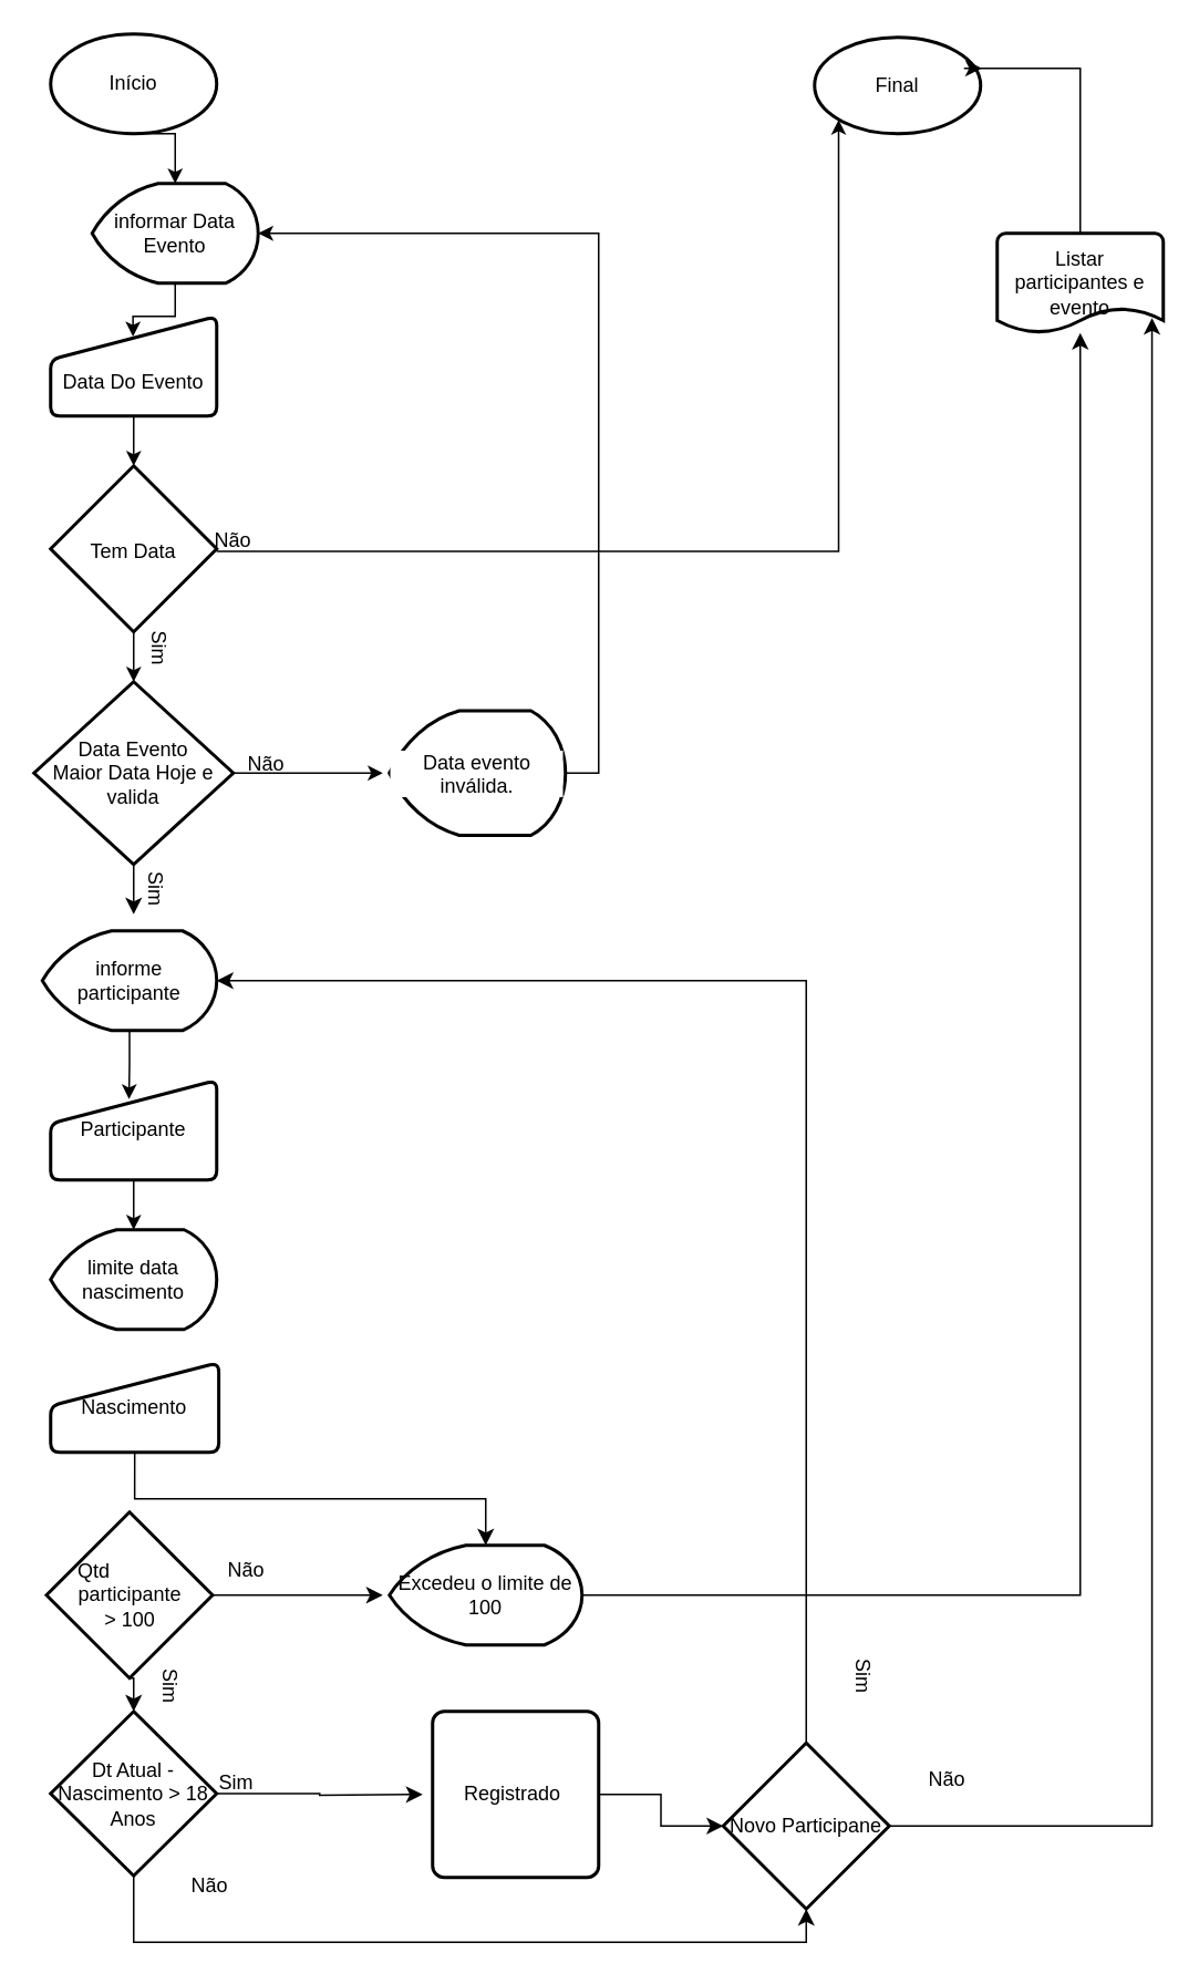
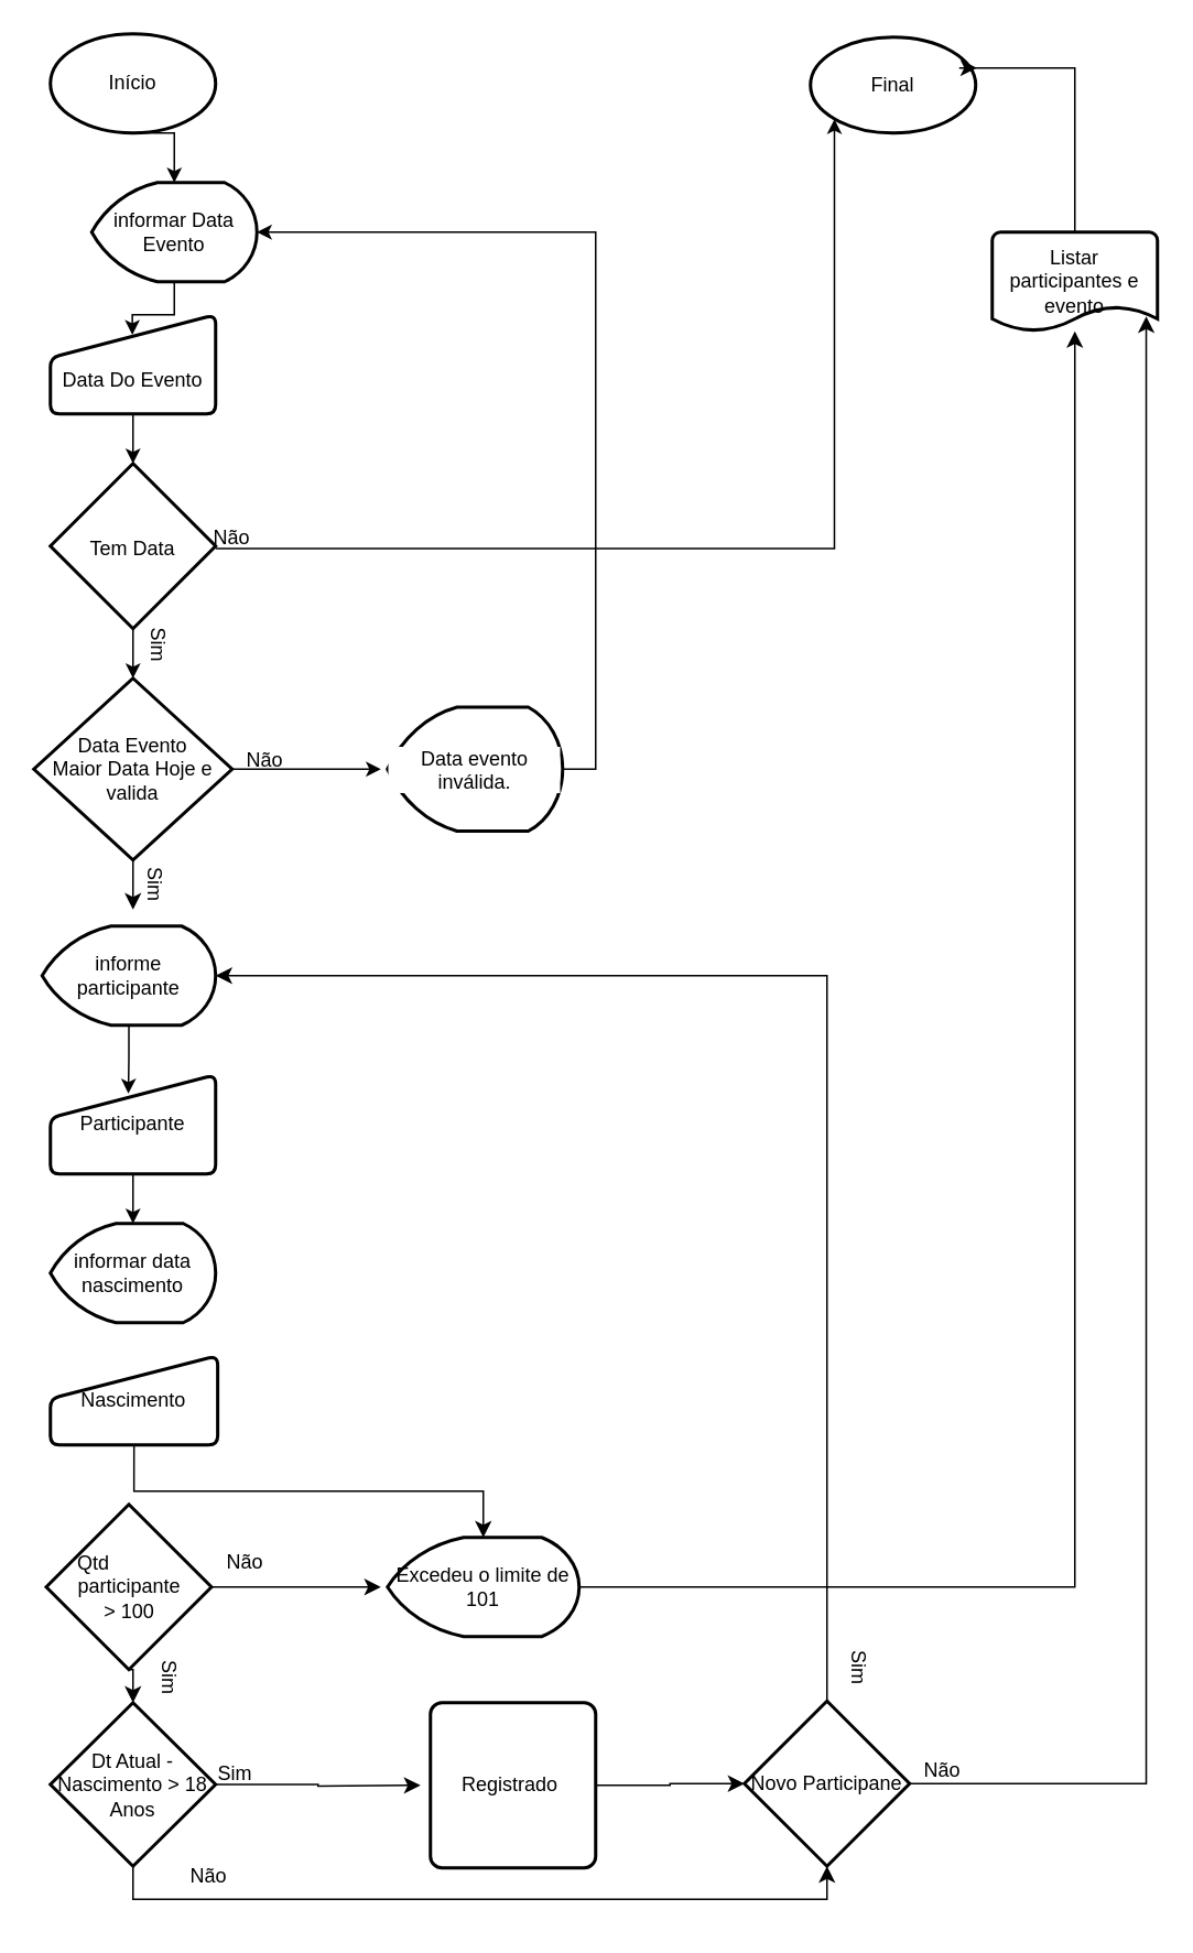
- <mxCell id="28" value="&lt;font style=&quot;vertical-align: inherit&quot;&gt;&lt;font style=&quot;vertical-align: inherit&quot;&gt;limite data nascimento&lt;/font&gt;&lt;/font&gt;" style="strokeWidth=2;html=1;shape=mxgraph.flowchart.display;whiteSpace=wrap;" vertex="1" parent="1"><mxGeometry x="30" y="740" width="100" height="60" as="geometry" /></mxCell>
+ <mxCell id="28" value="&lt;font style=&quot;vertical-align: inherit&quot;&gt;&lt;font style=&quot;vertical-align: inherit&quot;&gt;informar data nascimento&lt;/font&gt;&lt;/font&gt;" style="strokeWidth=2;html=1;shape=mxgraph.flowchart.display;whiteSpace=wrap;" vertex="1" parent="1"><mxGeometry x="30" y="740" width="100" height="60" as="geometry" /></mxCell>
- <mxCell id="40" value="Excedeu o limite de 100" style="strokeWidth=2;html=1;shape=mxgraph.flowchart.display;whiteSpace=wrap;" vertex="1" parent="1"><mxGeometry x="234" y="930" width="116" height="60" as="geometry" /></mxCell>
+ <mxCell id="40" value="Excedeu o limite de 101" style="strokeWidth=2;html=1;shape=mxgraph.flowchart.display;whiteSpace=wrap;" vertex="1" parent="1"><mxGeometry x="234" y="930" width="116" height="60" as="geometry" /></mxCell>
- <mxCell id="47" value="Novo Participane" style="strokeWidth=2;html=1;shape=mxgraph.flowchart.decision;whiteSpace=wrap;" vertex="1" parent="1"><mxGeometry x="435" y="1049" width="100" height="100" as="geometry" /></mxCell>
+ <mxCell id="47" value="Novo Participane" style="strokeWidth=2;html=1;shape=mxgraph.flowchart.decision;whiteSpace=wrap;" vertex="1" parent="1"><mxGeometry x="450" y="1029" width="100" height="100" as="geometry" /></mxCell>
